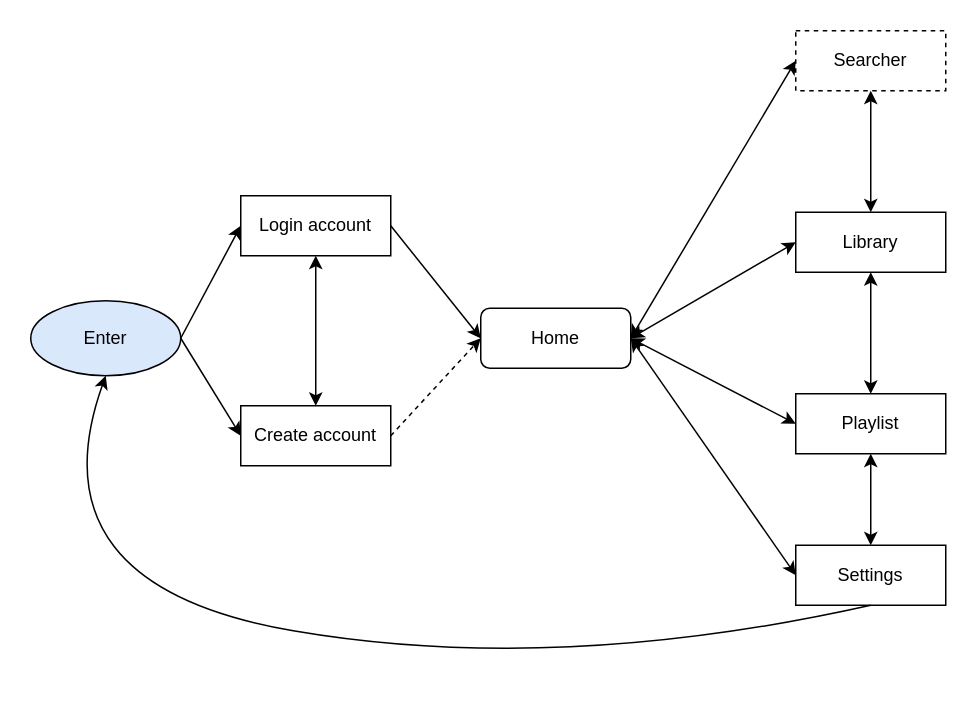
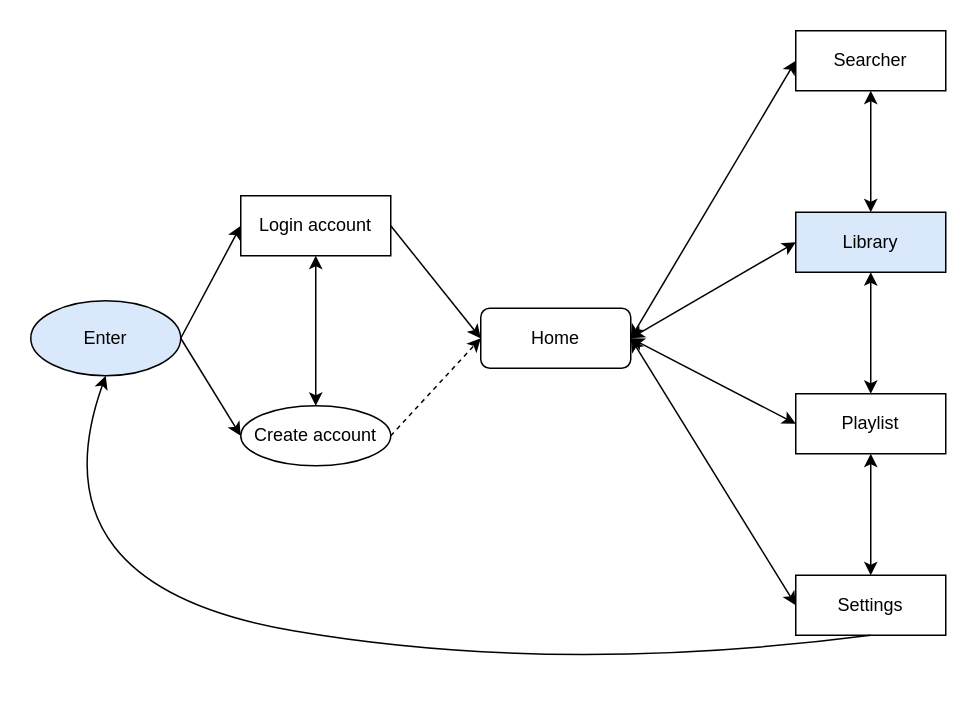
- <mxCell id="20" value="Searcher" style="rounded=0;whiteSpace=wrap;html=1;dashed=1;" vertex="1" parent="1"><mxGeometry x="530" y="20" width="100" height="40" as="geometry" /></mxCell>
+ <mxCell id="20" value="Searcher" style="rounded=0;whiteSpace=wrap;html=1;" vertex="1" parent="1"><mxGeometry x="530" y="20" width="100" height="40" as="geometry" /></mxCell>
- <mxCell id="6" value="Library" style="rounded=0;whiteSpace=wrap;html=1;" vertex="1" parent="1"><mxGeometry x="530" y="141" width="100" height="40" as="geometry" /></mxCell>
+ <mxCell id="6" value="Library" style="rounded=0;whiteSpace=wrap;html=1;fillColor=#dae8fc;" vertex="1" parent="1"><mxGeometry x="530" y="141" width="100" height="40" as="geometry" /></mxCell>
- <mxCell id="4" value="Create account" style="rounded=0;whiteSpace=wrap;html=1;" vertex="1" parent="1"><mxGeometry x="160" y="270" width="100" height="40" as="geometry" /></mxCell>
+ <mxCell id="4" value="Create account" style="ellipse;whiteSpace=wrap;html=1;" vertex="1" parent="1"><mxGeometry x="160" y="270" width="100" height="40" as="geometry" /></mxCell>
- <mxCell id="8" value="Settings" style="rounded=0;whiteSpace=wrap;html=1;" vertex="1" parent="1"><mxGeometry x="530" y="363" width="100" height="40" as="geometry" /></mxCell>
+ <mxCell id="8" value="Settings" style="rounded=0;whiteSpace=wrap;html=1;" vertex="1" parent="1"><mxGeometry x="530" y="383" width="100" height="40" as="geometry" /></mxCell>
